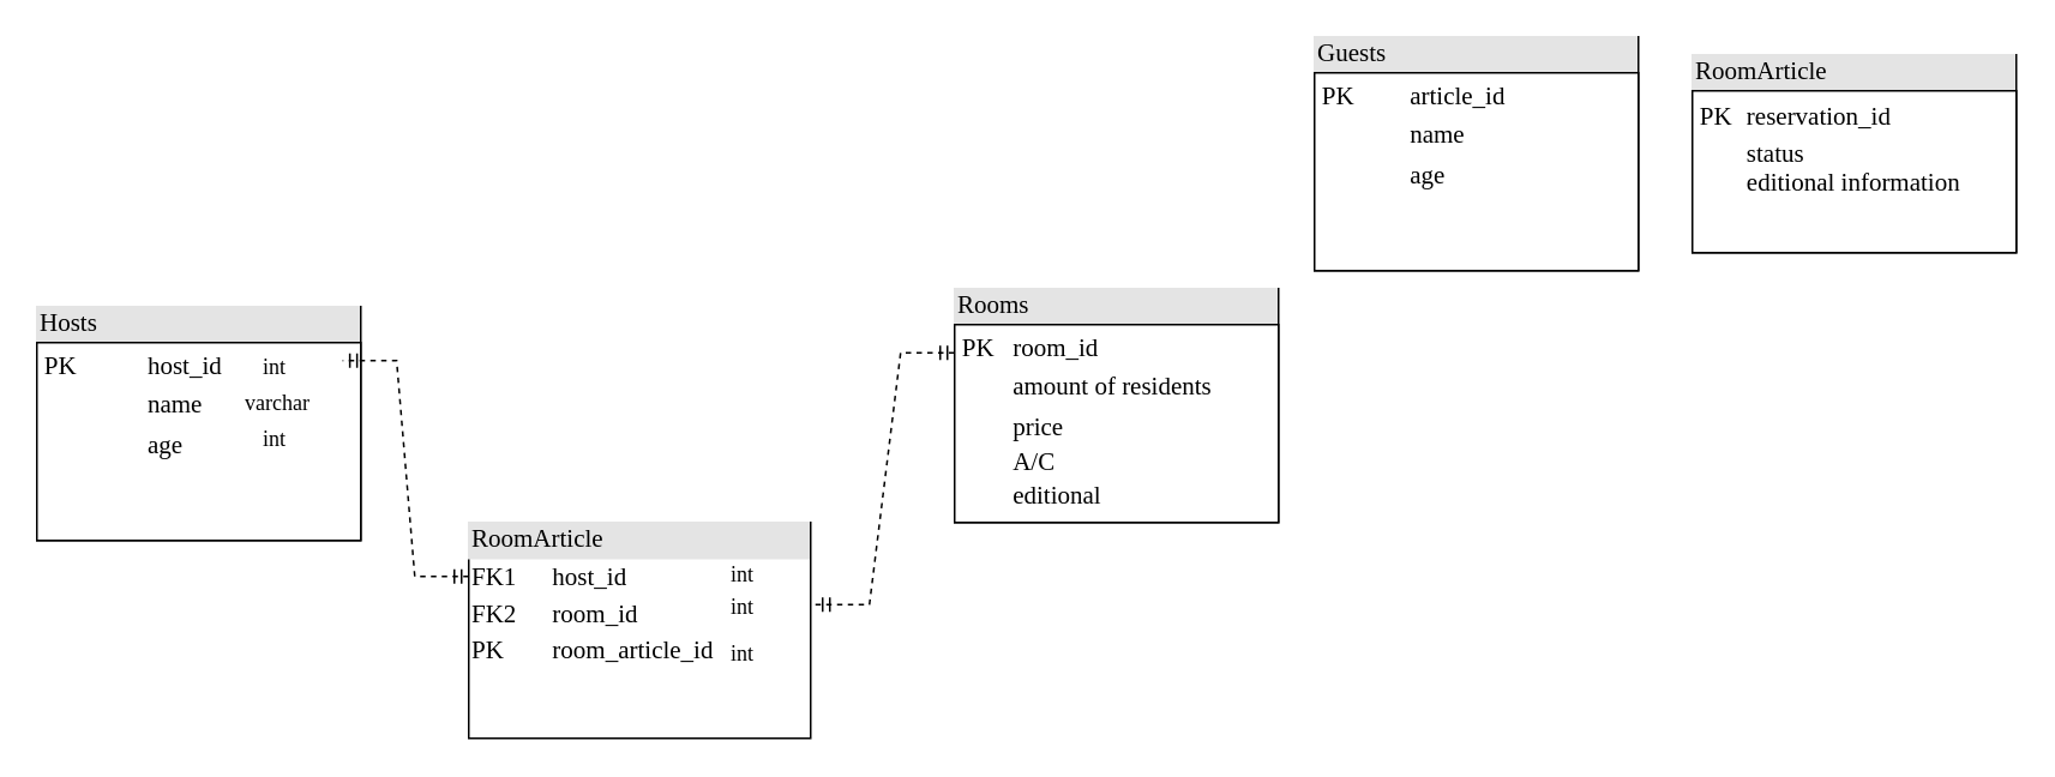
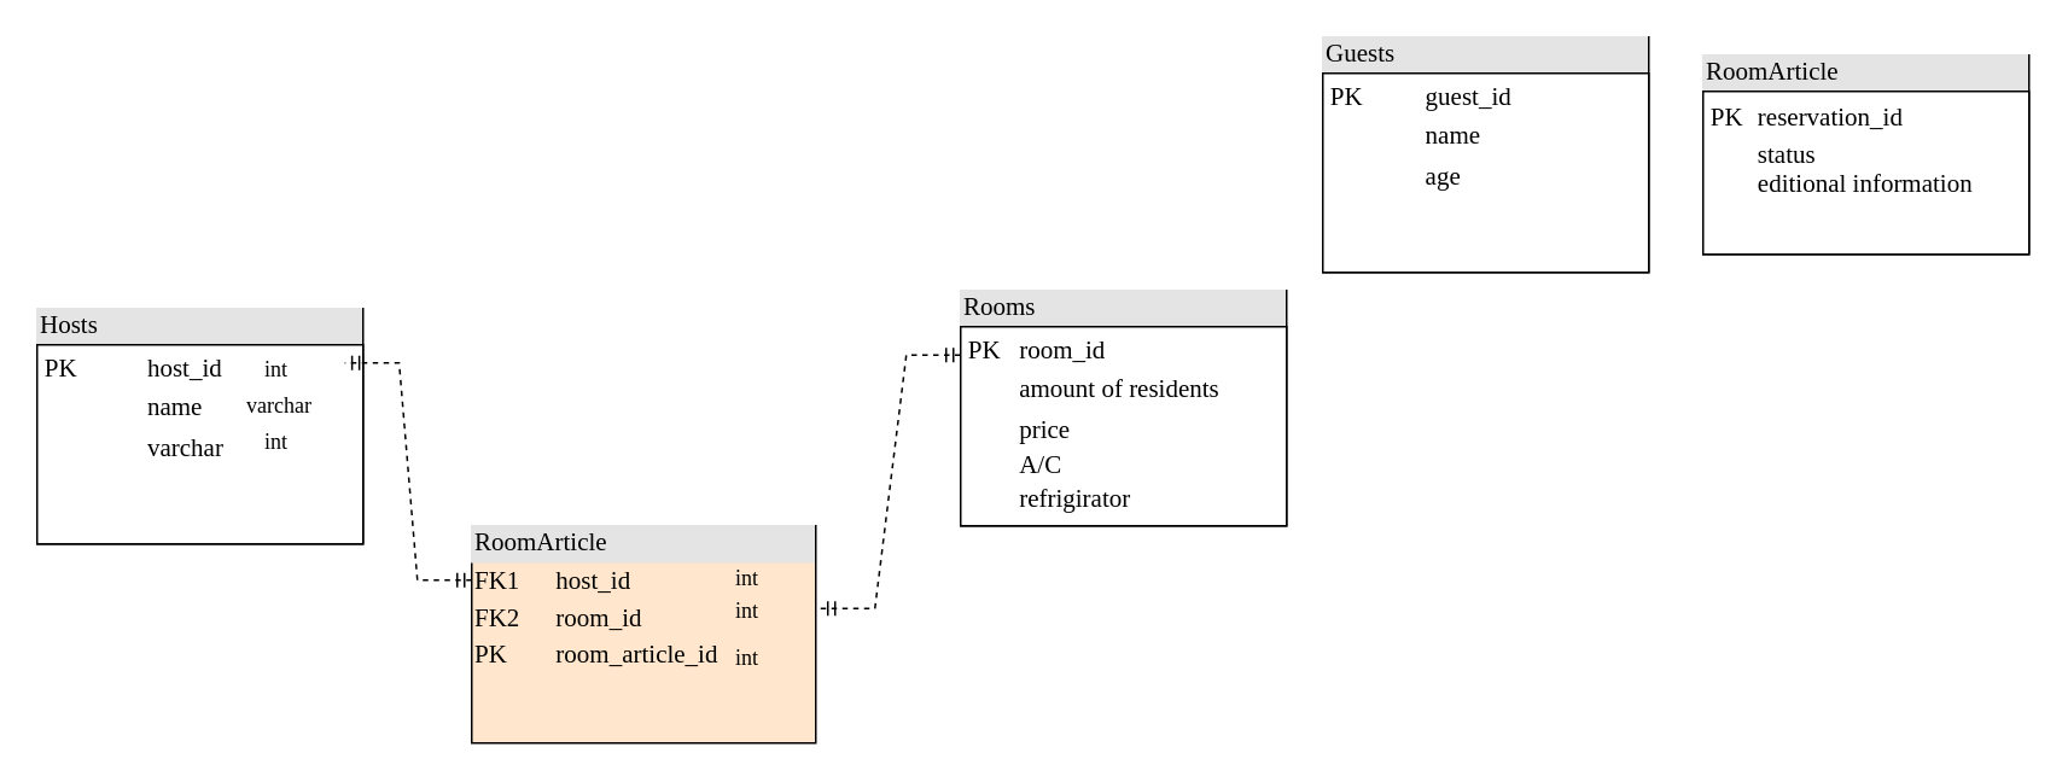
- <mxCell id="15" value="&lt;table style=&quot;text-align: left; background-color: initial; width: 176px;&quot; cellpadding=&quot;2&quot; cellspacing=&quot;0&quot;&gt;&lt;tbody&gt;&lt;tr&gt;&lt;td&gt;PK&lt;/td&gt;&lt;td&gt;article_id&lt;/td&gt;&lt;/tr&gt;&lt;tr&gt;&lt;td&gt;&lt;br&gt;&lt;/td&gt;&lt;td&gt;name&lt;/td&gt;&lt;/tr&gt;&lt;tr&gt;&lt;td&gt;&lt;/td&gt;&lt;td&gt;&lt;div style=&quot;line-height: 19px;&quot;&gt;&lt;span style=&quot;background-color: initial;&quot;&gt;age&lt;/span&gt;&lt;br&gt;&lt;/div&gt;&lt;div style=&quot;line-height: 19px;&quot;&gt;&lt;br&gt;&lt;/div&gt;&lt;div style=&quot;line-height: 19px;&quot;&gt;&lt;br&gt;&lt;/div&gt;&lt;/td&gt;&lt;/tr&gt;&lt;/tbody&gt;&lt;/table&gt;" style="html=1;labelBackgroundColor=none;fontFamily=Times New Roman;fontSize=14;fontColor=#000000;" vertex="1" parent="13"><mxGeometry y="20" width="180" height="110" as="geometry" /></mxCell>
+ <mxCell id="15" value="&lt;table style=&quot;text-align: left; background-color: initial; width: 176px;&quot; cellpadding=&quot;2&quot; cellspacing=&quot;0&quot;&gt;&lt;tbody&gt;&lt;tr&gt;&lt;td&gt;PK&lt;/td&gt;&lt;td&gt;guest_id&lt;/td&gt;&lt;/tr&gt;&lt;tr&gt;&lt;td&gt;&lt;br&gt;&lt;/td&gt;&lt;td&gt;name&lt;/td&gt;&lt;/tr&gt;&lt;tr&gt;&lt;td&gt;&lt;/td&gt;&lt;td&gt;&lt;div style=&quot;line-height: 19px;&quot;&gt;&lt;span style=&quot;background-color: initial;&quot;&gt;age&lt;/span&gt;&lt;br&gt;&lt;/div&gt;&lt;div style=&quot;line-height: 19px;&quot;&gt;&lt;br&gt;&lt;/div&gt;&lt;div style=&quot;line-height: 19px;&quot;&gt;&lt;br&gt;&lt;/div&gt;&lt;/td&gt;&lt;/tr&gt;&lt;/tbody&gt;&lt;/table&gt;" style="html=1;labelBackgroundColor=none;fontFamily=Times New Roman;fontSize=14;fontColor=#000000;" vertex="1" parent="13"><mxGeometry y="20" width="180" height="110" as="geometry" /></mxCell>
- <mxCell id="12" value="&lt;table style=&quot;text-align: left; background-color: initial; width: 176px;&quot; cellpadding=&quot;2&quot; cellspacing=&quot;0&quot;&gt;&lt;tbody&gt;&lt;tr&gt;&lt;td&gt;PK&lt;/td&gt;&lt;td&gt;room_id&lt;/td&gt;&lt;/tr&gt;&lt;tr&gt;&lt;td&gt;&lt;br&gt;&lt;/td&gt;&lt;td&gt;amount of residents&lt;br&gt;&lt;/td&gt;&lt;/tr&gt;&lt;tr&gt;&lt;td&gt;&lt;/td&gt;&lt;td&gt;&lt;div style=&quot;line-height: 19px;&quot;&gt;&lt;span style=&quot;background-color: initial;&quot;&gt;price&lt;/span&gt;&lt;br&gt;&lt;/div&gt;&lt;div style=&quot;line-height: 19px;&quot;&gt;A/C&lt;/div&gt;&lt;div style=&quot;line-height: 19px;&quot;&gt;editional&lt;/div&gt;&lt;/td&gt;&lt;/tr&gt;&lt;/tbody&gt;&lt;/table&gt;" style="html=1;labelBackgroundColor=none;fontFamily=Times New Roman;fontSize=14;fontColor=#000000;" vertex="1" parent="10"><mxGeometry y="20" width="180" height="110" as="geometry" /></mxCell>
+ <mxCell id="12" value="&lt;table style=&quot;text-align: left; background-color: initial; width: 176px;&quot; cellpadding=&quot;2&quot; cellspacing=&quot;0&quot;&gt;&lt;tbody&gt;&lt;tr&gt;&lt;td&gt;PK&lt;/td&gt;&lt;td&gt;room_id&lt;/td&gt;&lt;/tr&gt;&lt;tr&gt;&lt;td&gt;&lt;br&gt;&lt;/td&gt;&lt;td&gt;amount of residents&lt;br&gt;&lt;/td&gt;&lt;/tr&gt;&lt;tr&gt;&lt;td&gt;&lt;/td&gt;&lt;td&gt;&lt;div style=&quot;line-height: 19px;&quot;&gt;&lt;span style=&quot;background-color: initial;&quot;&gt;price&lt;/span&gt;&lt;br&gt;&lt;/div&gt;&lt;div style=&quot;line-height: 19px;&quot;&gt;A/C&lt;/div&gt;&lt;div style=&quot;line-height: 19px;&quot;&gt;refrigirator&lt;/div&gt;&lt;/td&gt;&lt;/tr&gt;&lt;/tbody&gt;&lt;/table&gt;" style="html=1;labelBackgroundColor=none;fontFamily=Times New Roman;fontSize=14;fontColor=#000000;" vertex="1" parent="10"><mxGeometry y="20" width="180" height="110" as="geometry" /></mxCell>
- <mxCell id="6" value="&lt;table style=&quot;text-align: left; background-color: initial; width: 176px;&quot; cellpadding=&quot;2&quot; cellspacing=&quot;0&quot;&gt;&lt;tbody&gt;&lt;tr&gt;&lt;td&gt;PK&lt;/td&gt;&lt;td&gt;host_id&lt;/td&gt;&lt;/tr&gt;&lt;tr&gt;&lt;td&gt;&lt;br&gt;&lt;/td&gt;&lt;td&gt;name&lt;/td&gt;&lt;/tr&gt;&lt;tr&gt;&lt;td&gt;&lt;/td&gt;&lt;td&gt;&lt;div style=&quot;line-height: 19px;&quot;&gt;&lt;span style=&quot;background-color: initial;&quot;&gt;age&lt;/span&gt;&lt;br&gt;&lt;/div&gt;&lt;div style=&quot;line-height: 19px;&quot;&gt;&lt;br&gt;&lt;/div&gt;&lt;div style=&quot;line-height: 19px;&quot;&gt;&lt;br&gt;&lt;/div&gt;&lt;/td&gt;&lt;/tr&gt;&lt;/tbody&gt;&lt;/table&gt;" style="html=1;labelBackgroundColor=none;fontFamily=Times New Roman;fontSize=14;fontColor=#000000;" vertex="1" parent="4"><mxGeometry y="20" width="180" height="110" as="geometry" /></mxCell>
+ <mxCell id="6" value="&lt;table style=&quot;text-align: left; background-color: initial; width: 176px;&quot; cellpadding=&quot;2&quot; cellspacing=&quot;0&quot;&gt;&lt;tbody&gt;&lt;tr&gt;&lt;td&gt;PK&lt;/td&gt;&lt;td&gt;host_id&lt;/td&gt;&lt;/tr&gt;&lt;tr&gt;&lt;td&gt;&lt;br&gt;&lt;/td&gt;&lt;td&gt;name&lt;/td&gt;&lt;/tr&gt;&lt;tr&gt;&lt;td&gt;&lt;/td&gt;&lt;td&gt;&lt;div style=&quot;line-height: 19px;&quot;&gt;&lt;span style=&quot;background-color: initial;&quot;&gt;varchar&lt;/span&gt;&lt;br&gt;&lt;/div&gt;&lt;div style=&quot;line-height: 19px;&quot;&gt;&lt;br&gt;&lt;/div&gt;&lt;div style=&quot;line-height: 19px;&quot;&gt;&lt;br&gt;&lt;/div&gt;&lt;/td&gt;&lt;/tr&gt;&lt;/tbody&gt;&lt;/table&gt;" style="html=1;labelBackgroundColor=none;fontFamily=Times New Roman;fontSize=14;fontColor=#000000;" vertex="1" parent="4"><mxGeometry y="20" width="180" height="110" as="geometry" /></mxCell>
- <mxCell id="2" value="&lt;div style=&quot;box-sizing:border-box;width:100%;background:#e4e4e4;padding:2px;&quot;&gt;RoomArticle&lt;/div&gt;&lt;table style=&quot;width:100%;font-size:1em;&quot; cellpadding=&quot;2&quot; cellspacing=&quot;0&quot;&gt;&lt;tbody&gt;&lt;tr&gt;&lt;td&gt;FK1&lt;/td&gt;&lt;td&gt;host_id&lt;/td&gt;&lt;/tr&gt;&lt;tr&gt;&lt;td&gt;FK2&lt;/td&gt;&lt;td&gt;room_id&lt;/td&gt;&lt;/tr&gt;&lt;tr&gt;&lt;td&gt;PK&amp;nbsp;&lt;/td&gt;&lt;td&gt;room_article_id&lt;/td&gt;&lt;/tr&gt;&lt;/tbody&gt;&lt;/table&gt;" style="verticalAlign=top;align=left;overflow=fill;html=1;labelBackgroundColor=none;fontFamily=Times New Roman;fontSize=14;fontColor=#000000;" vertex="1" parent="1"><mxGeometry x="260" y="290" width="190" height="120" as="geometry" /></mxCell>
+ <mxCell id="2" value="&lt;div style=&quot;box-sizing:border-box;width:100%;background:#e4e4e4;padding:2px;&quot;&gt;RoomArticle&lt;/div&gt;&lt;table style=&quot;width:100%;font-size:1em;&quot; cellpadding=&quot;2&quot; cellspacing=&quot;0&quot;&gt;&lt;tbody&gt;&lt;tr&gt;&lt;td&gt;FK1&lt;/td&gt;&lt;td&gt;host_id&lt;/td&gt;&lt;/tr&gt;&lt;tr&gt;&lt;td&gt;FK2&lt;/td&gt;&lt;td&gt;room_id&lt;/td&gt;&lt;/tr&gt;&lt;tr&gt;&lt;td&gt;PK&amp;nbsp;&lt;/td&gt;&lt;td&gt;room_article_id&lt;/td&gt;&lt;/tr&gt;&lt;/tbody&gt;&lt;/table&gt;" style="verticalAlign=top;align=left;overflow=fill;html=1;labelBackgroundColor=none;fontFamily=Times New Roman;fontSize=14;fontColor=#000000;fillColor=#ffe6cc;" vertex="1" parent="1"><mxGeometry x="260" y="290" width="190" height="120" as="geometry" /></mxCell>
